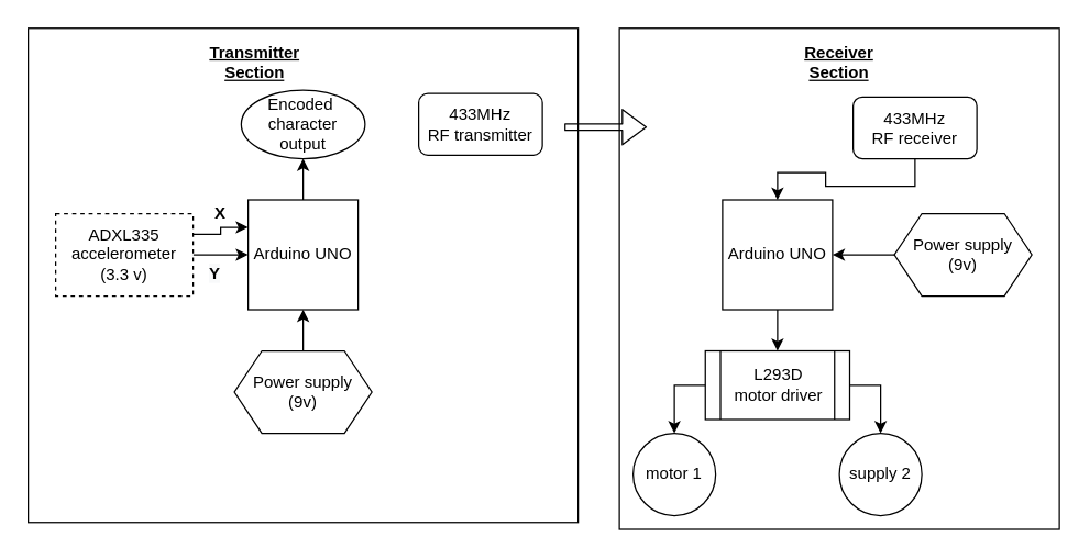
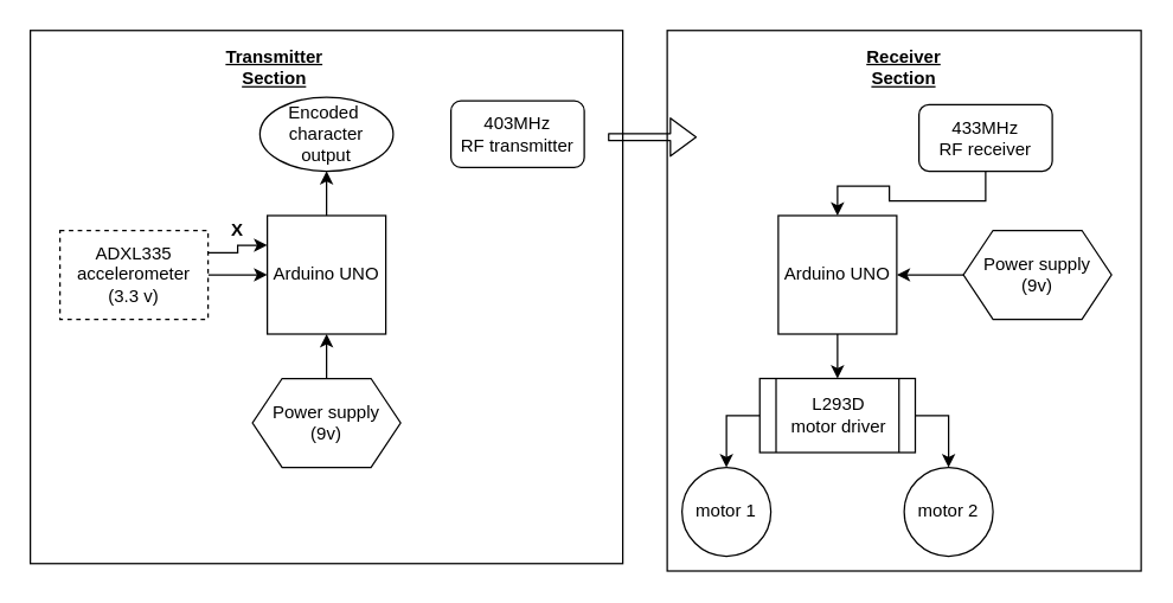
- <mxCell id="15" value="433MHz&lt;br&gt;RF transmitter" style="rounded=1;whiteSpace=wrap;html=1;" parent="2" vertex="1"><mxGeometry x="284" y="47.5" width="90" height="45" as="geometry" /></mxCell>
+ <mxCell id="15" value="403MHz&lt;br&gt;RF transmitter" style="rounded=1;whiteSpace=wrap;html=1;" parent="2" vertex="1"><mxGeometry x="284" y="47.5" width="90" height="45" as="geometry" /></mxCell>
- <mxCell id="10" value="&lt;b style=&quot;color: rgb(0 , 0 , 0) ; font-family: &amp;#34;helvetica&amp;#34; ; font-size: 12px ; font-style: normal ; letter-spacing: normal ; text-align: center ; text-indent: 0px ; text-transform: none ; word-spacing: 0px ; background-color: rgb(248 , 249 , 250)&quot;&gt;Y&lt;/b&gt;" style="text;whiteSpace=wrap;html=1;" parent="2" vertex="1"><mxGeometry x="130" y="165" width="30" height="30" as="geometry" /></mxCell>
- <mxCell id="26" value="supply 2" style="ellipse;whiteSpace=wrap;html=1;aspect=fixed;" parent="2" vertex="1"><mxGeometry x="590" y="295" width="60" height="60" as="geometry" /></mxCell>
+ <mxCell id="26" value="motor 2" style="ellipse;whiteSpace=wrap;html=1;aspect=fixed;" parent="2" vertex="1"><mxGeometry x="590" y="295" width="60" height="60" as="geometry" /></mxCell>
